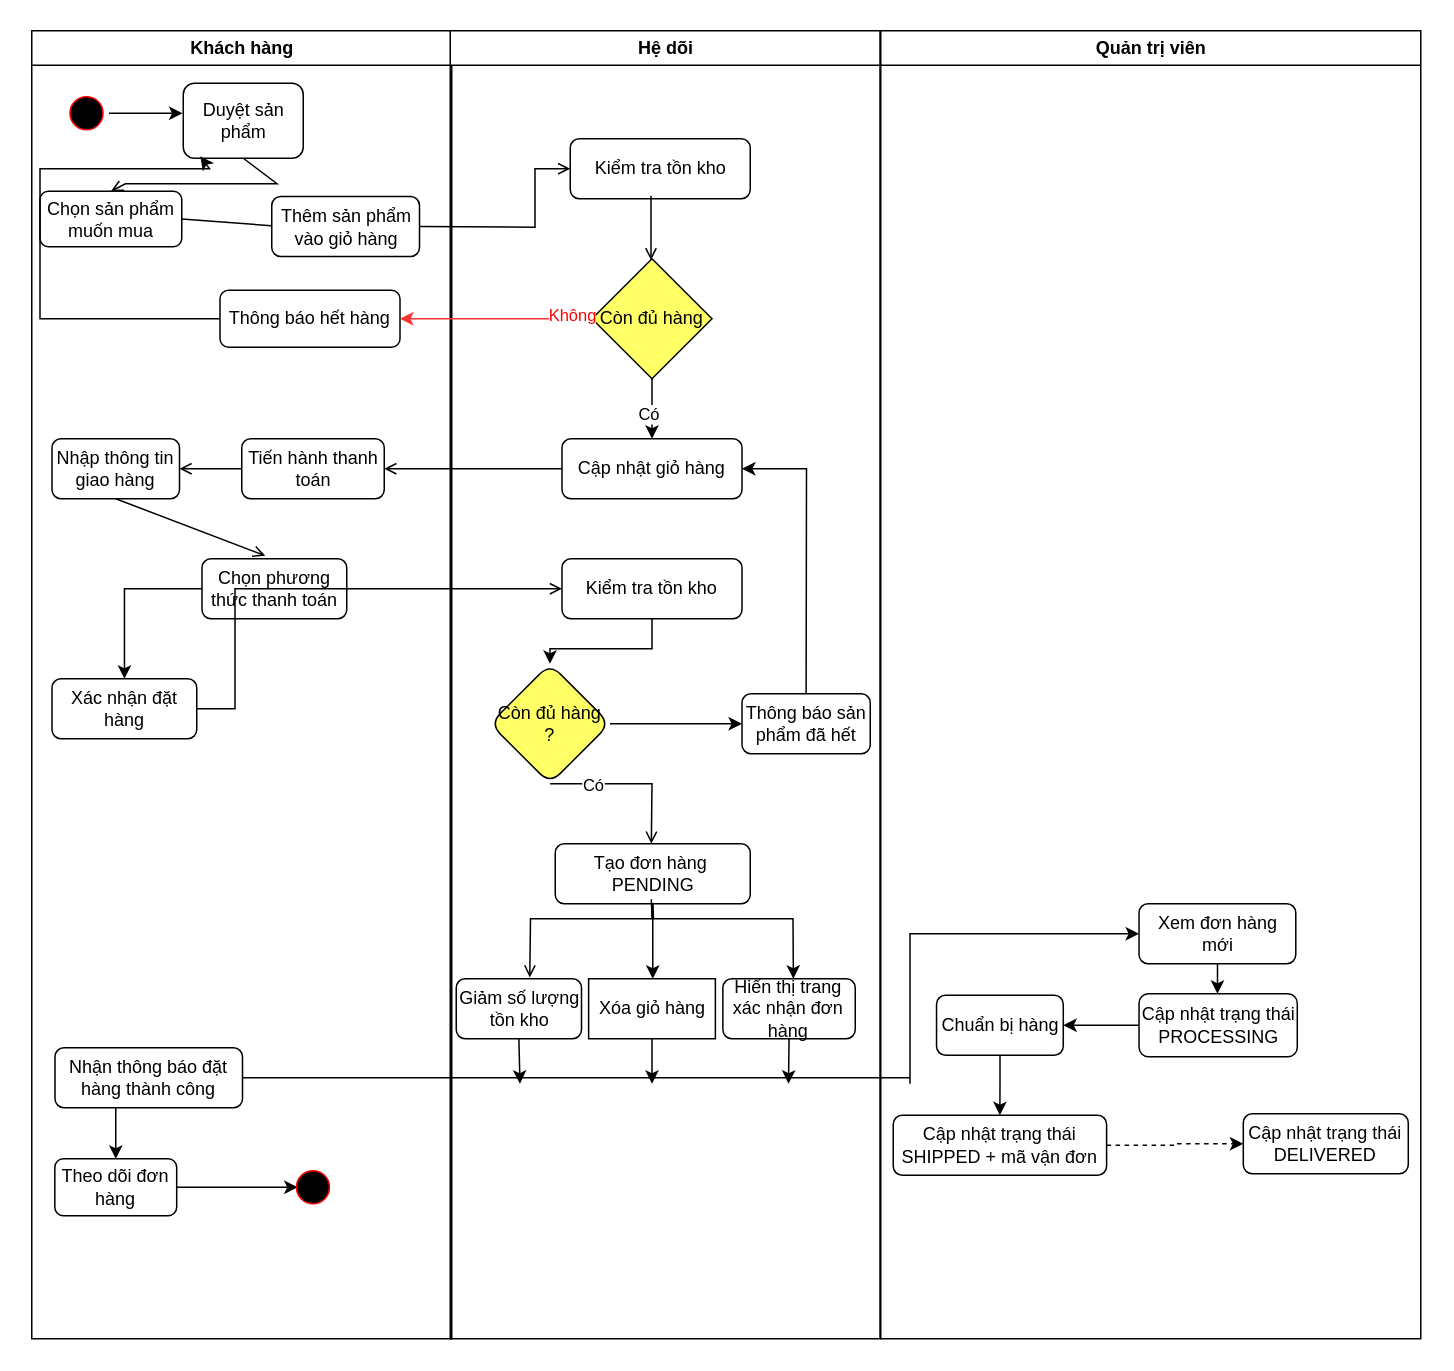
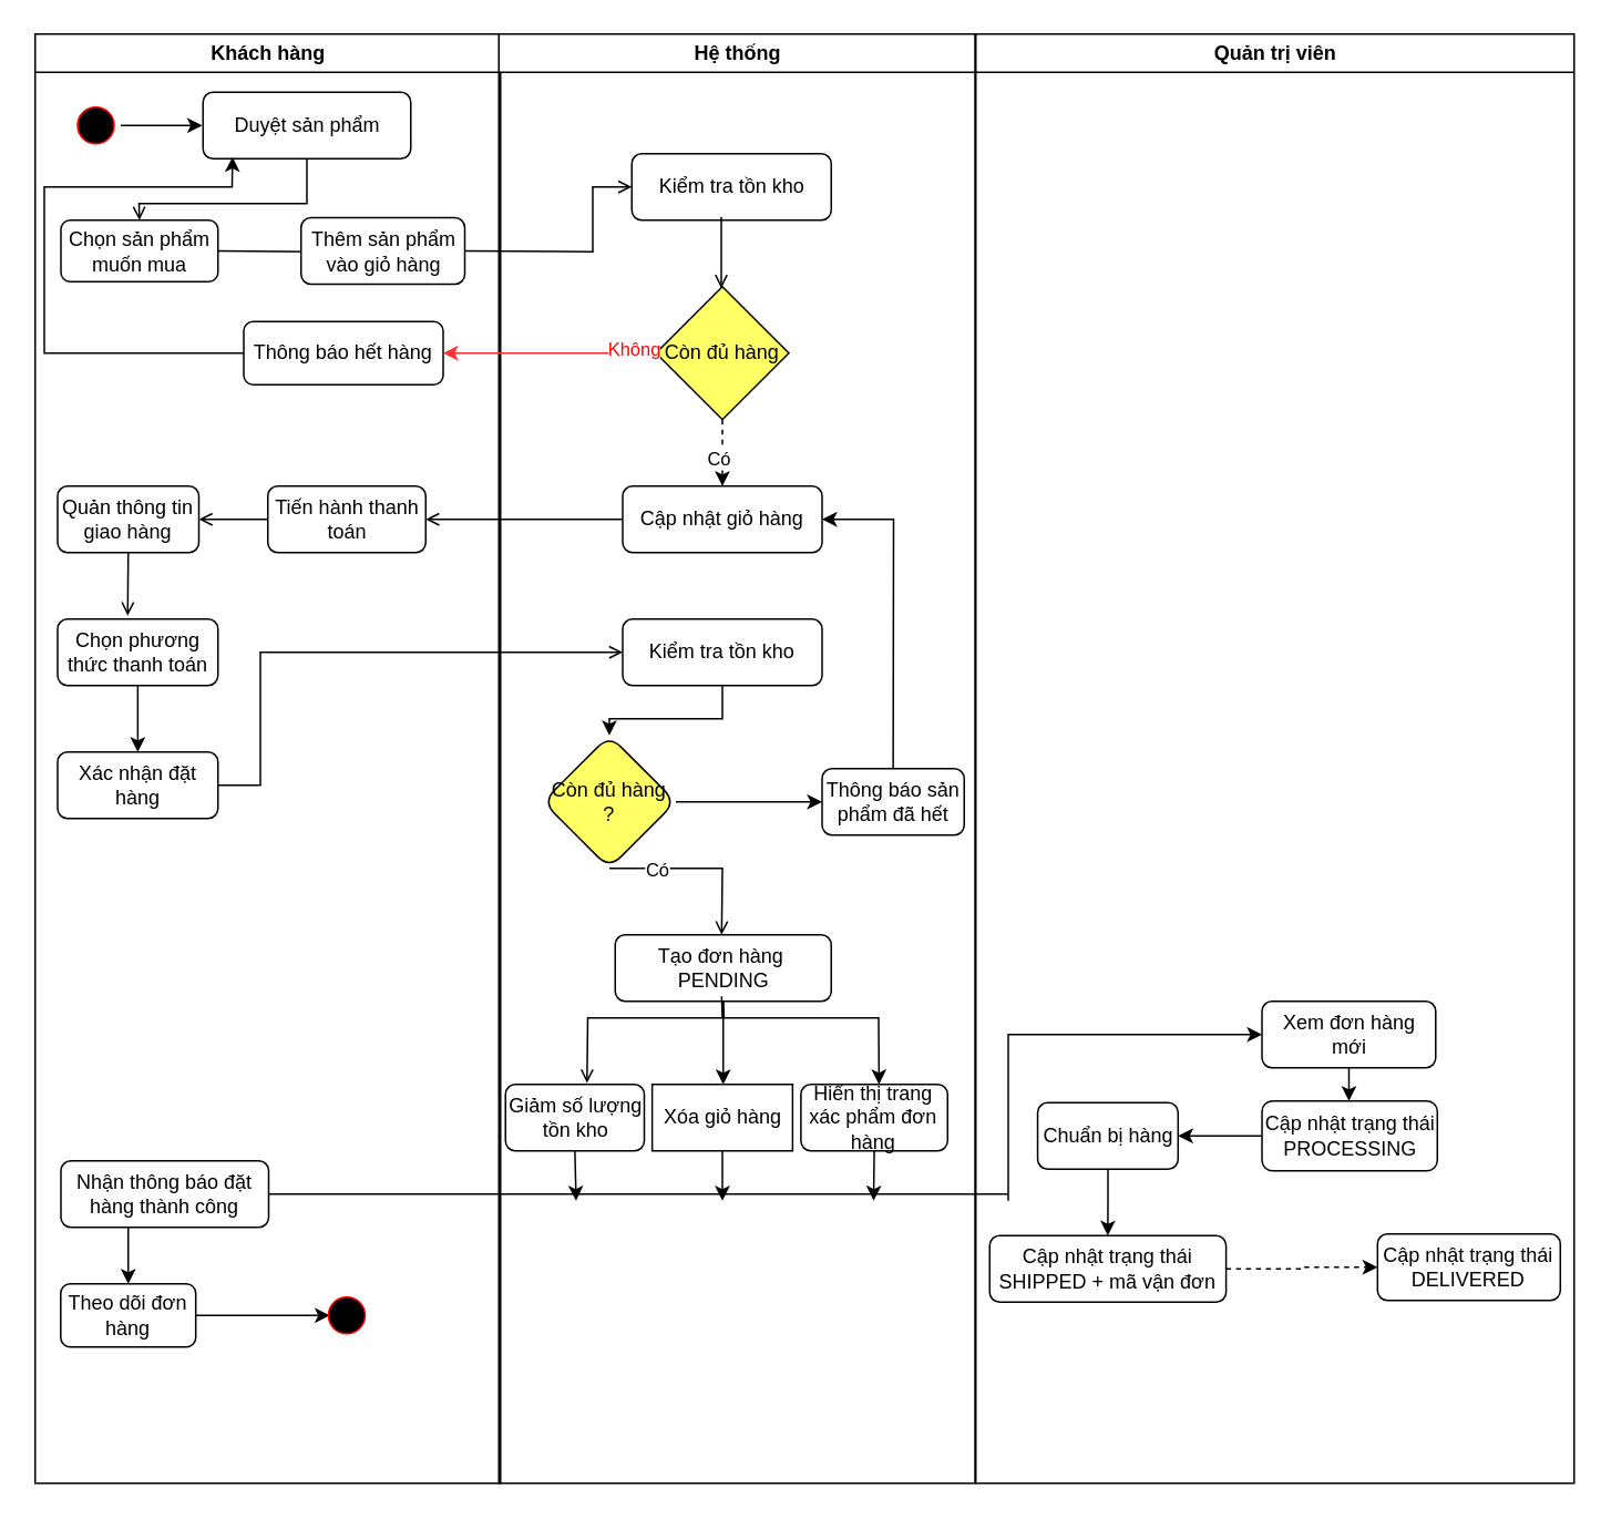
- <mxCell id="24" value="Hệ dõi" style="swimlane;whiteSpace=wrap" parent="1" vertex="1"><mxGeometry x="299.5" y="20" width="286.5" height="872" as="geometry" /></mxCell>
+ <mxCell id="24" value="Hệ thống" style="swimlane;whiteSpace=wrap" parent="1" vertex="1"><mxGeometry x="299.5" y="20" width="286.5" height="872" as="geometry" /></mxCell>
- <mxCell id="7" value="Duyệt sản phẩm" style="rounded=1;whiteSpace=wrap;html=1;" parent="2" vertex="1"><mxGeometry x="101" y="35" width="80" height="50" as="geometry" /></mxCell>
+ <mxCell id="7" value="Duyệt sản phẩm" style="rounded=1;whiteSpace=wrap;html=1;" parent="2" vertex="1"><mxGeometry x="101" y="35" width="125" height="40" as="geometry" /></mxCell>
- <mxCell id="8" value="Chọn sản phẩm muốn mua" style="rounded=1;whiteSpace=wrap;html=1;" parent="2" vertex="1"><mxGeometry x="5.5" y="107" width="94.5" height="37" as="geometry" /></mxCell>
+ <mxCell id="8" value="Chọn sản phẩm muốn mua" style="rounded=1;whiteSpace=wrap;html=1;" parent="2" vertex="1"><mxGeometry x="15.5" y="112" width="94.5" height="37" as="geometry" /></mxCell>
- <mxCell id="38" value="" style="edgeStyle=orthogonalEdgeStyle;rounded=0;orthogonalLoop=1;jettySize=auto;html=1;fillColor=#FF3333;strokeColor=#000000;" parent="24" source="40" target="27" edge="1"><mxGeometry relative="1" as="geometry" /></mxCell>
+ <mxCell id="38" value="" style="edgeStyle=orthogonalEdgeStyle;rounded=0;orthogonalLoop=1;jettySize=auto;html=1;fillColor=#FF3333;strokeColor=#000000;dashed=1;" parent="24" source="40" target="27" edge="1"><mxGeometry relative="1" as="geometry" /></mxCell>
- <mxCell id="11" value="Nhập thông tin giao hàng" style="rounded=1;whiteSpace=wrap;html=1;" parent="2" vertex="1"><mxGeometry x="13.5" y="272" width="85" height="40" as="geometry" /></mxCell>
+ <mxCell id="11" value="Quản thông tin giao hàng" style="rounded=1;whiteSpace=wrap;html=1;" parent="2" vertex="1"><mxGeometry x="13.5" y="272" width="85" height="40" as="geometry" /></mxCell>
- <mxCell id="14" value="Chọn phương thức thanh toán" style="rounded=1;whiteSpace=wrap;html=1;" parent="2" vertex="1"><mxGeometry x="113.5" y="352" width="96.5" height="40" as="geometry" /></mxCell>
+ <mxCell id="14" value="Chọn phương thức thanh toán" style="rounded=1;whiteSpace=wrap;html=1;" parent="2" vertex="1"><mxGeometry x="13.5" y="352" width="96.5" height="40" as="geometry" /></mxCell>
- <mxCell id="37" value="Hiển thị trang xác nhận đơn hàng" style="rounded=1;whiteSpace=wrap;html=1;" parent="24" vertex="1"><mxGeometry x="181.75" y="632" width="88.25" height="40" as="geometry" /></mxCell>
+ <mxCell id="37" value="Hiển thị trang xác phẩm đơn hàng" style="rounded=1;whiteSpace=wrap;html=1;" parent="24" vertex="1"><mxGeometry x="181.75" y="632" width="88.25" height="40" as="geometry" /></mxCell>
